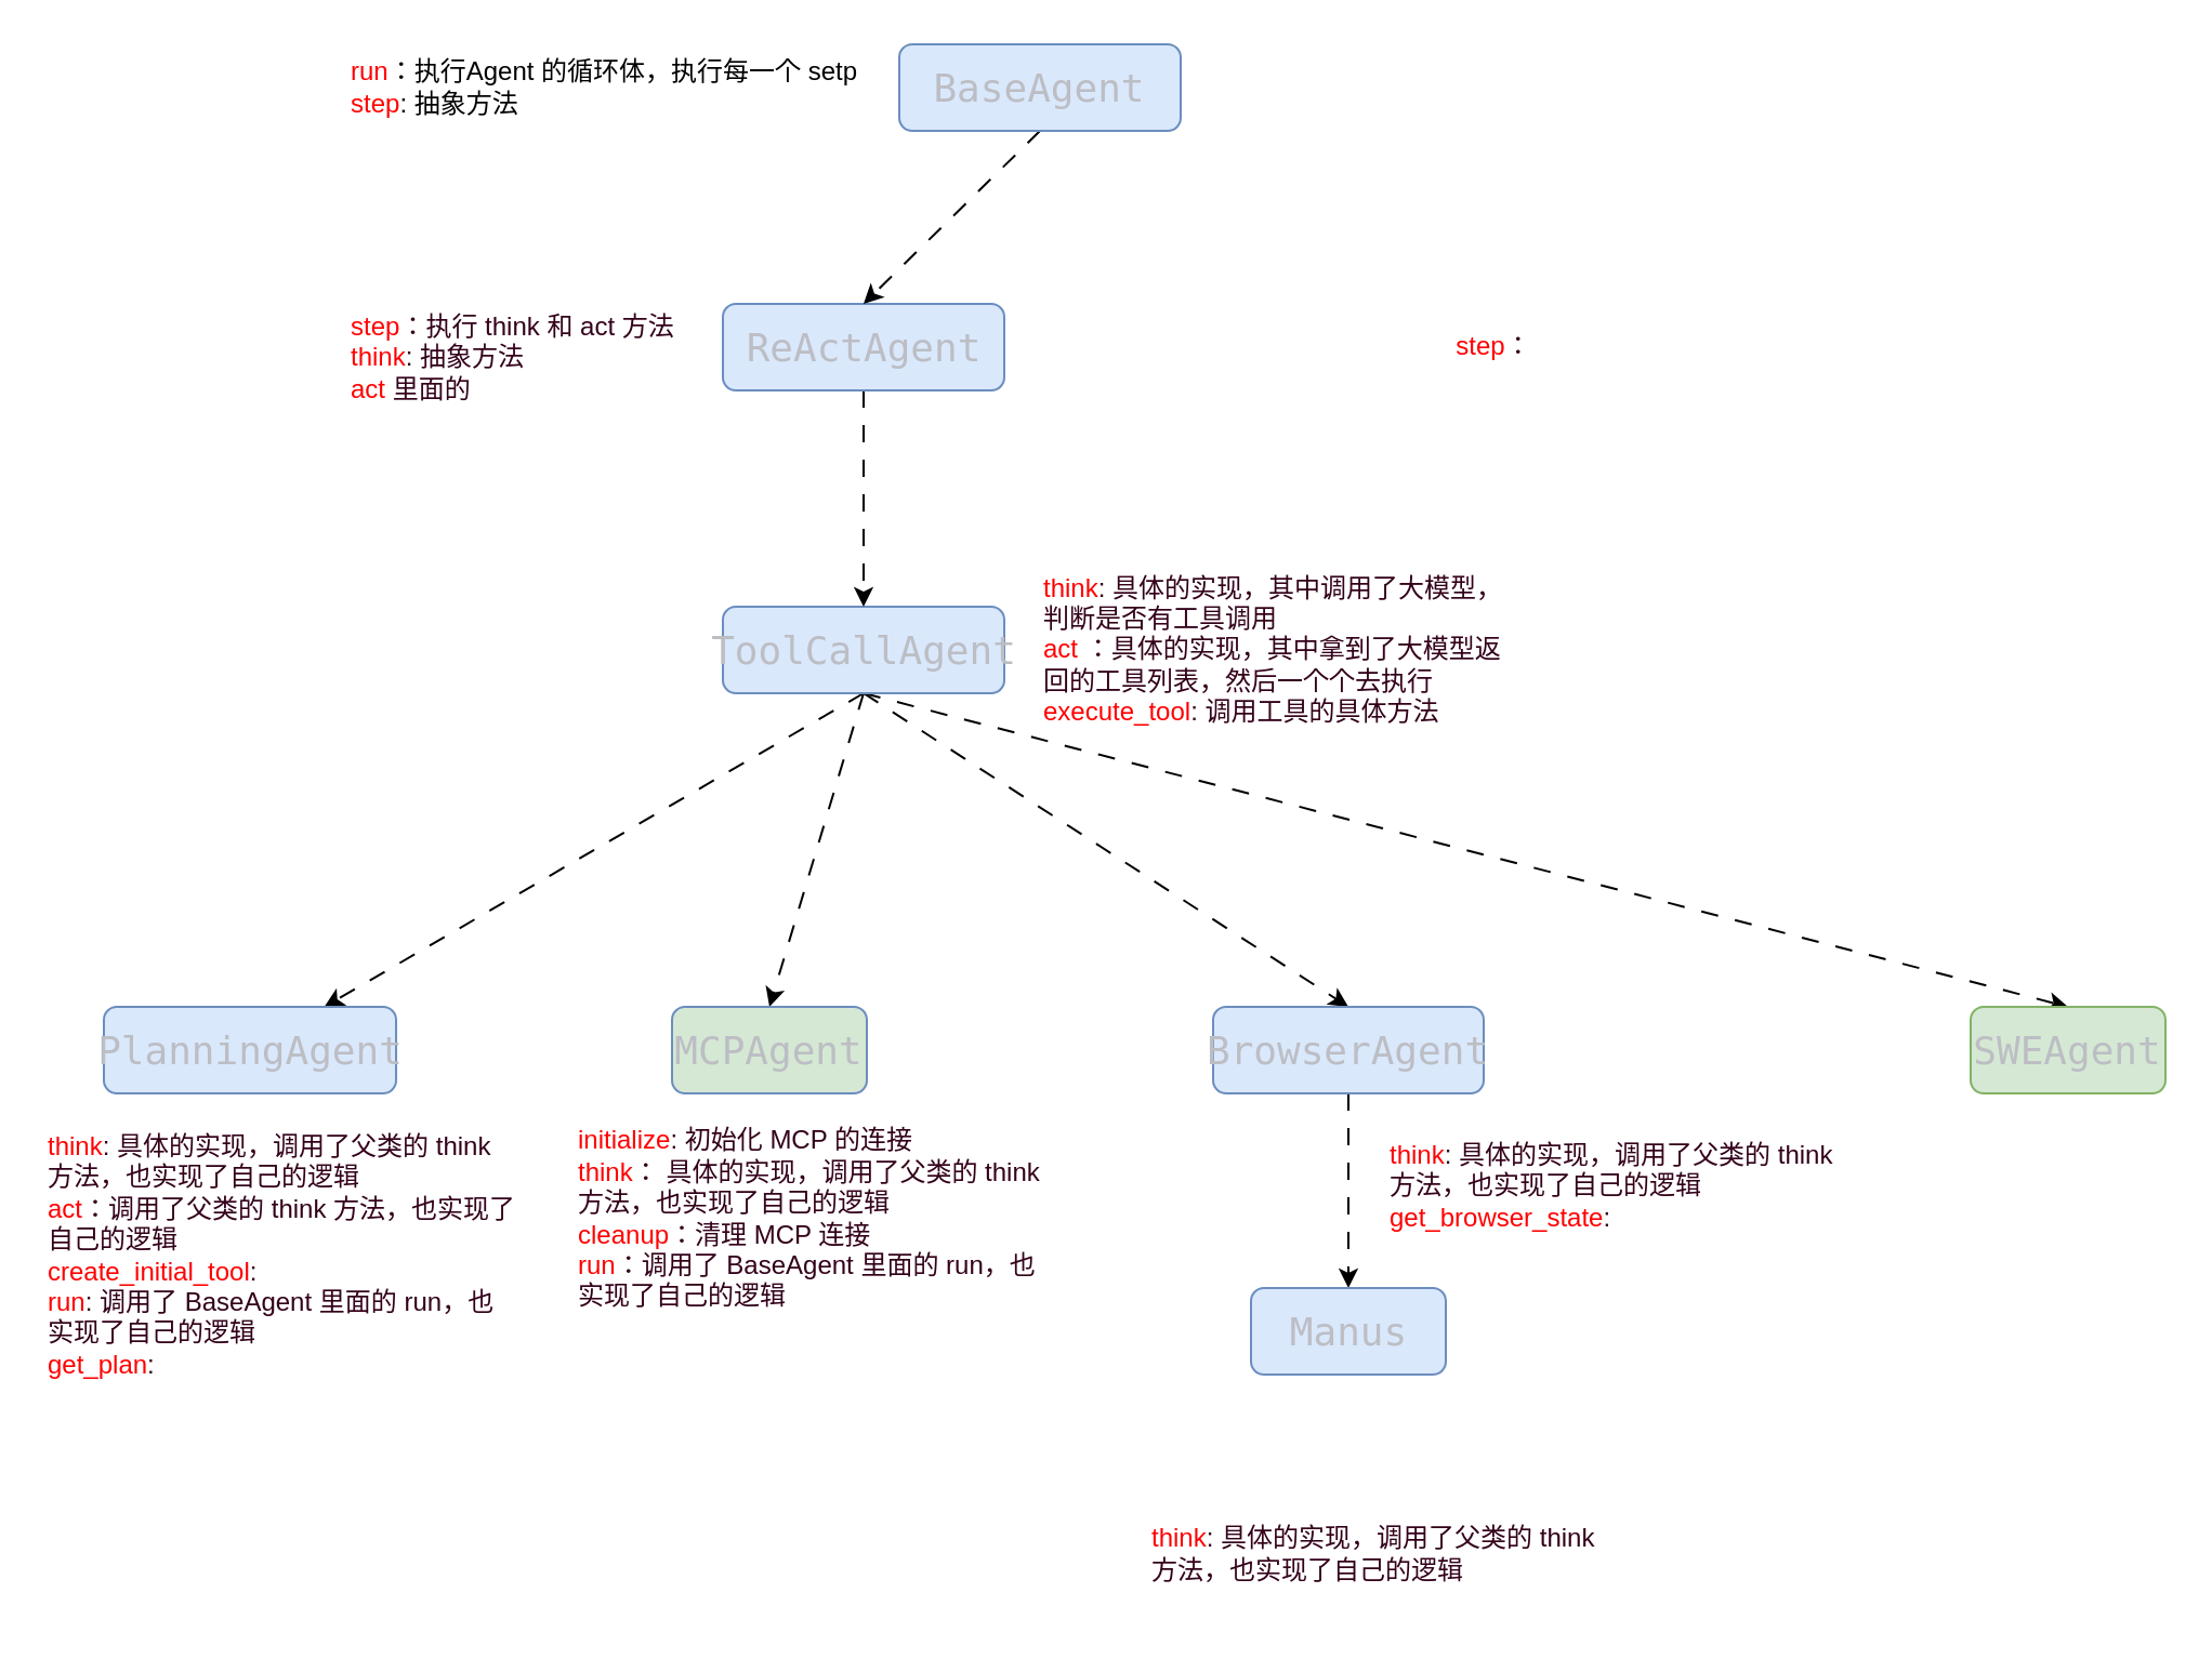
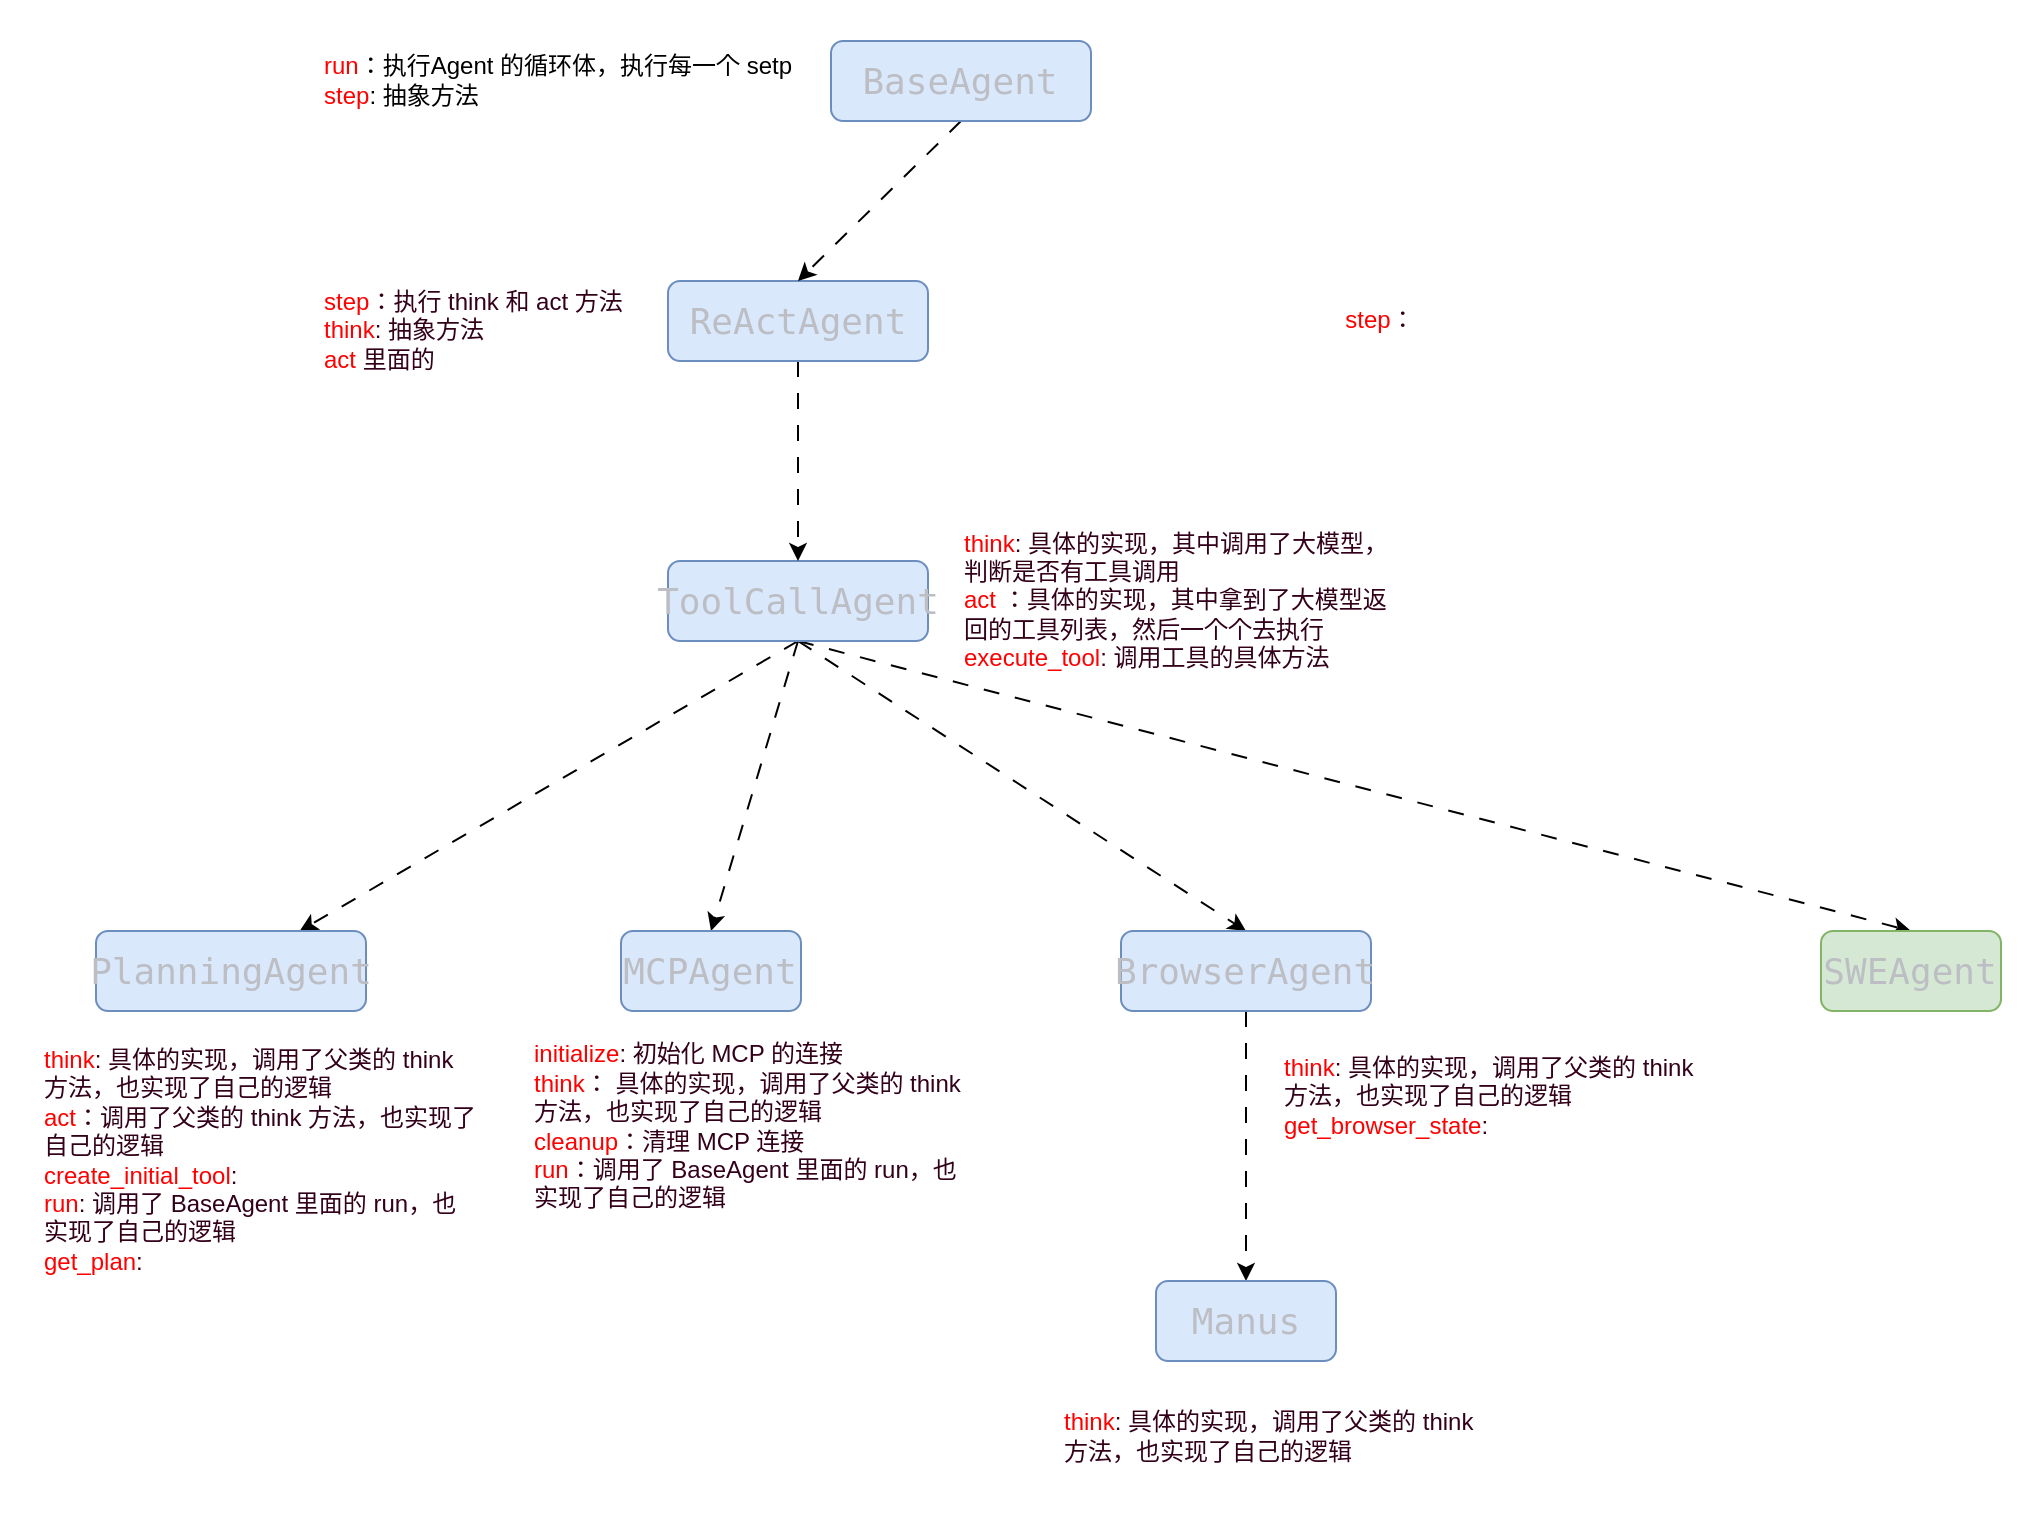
- <mxCell id="7" value="&lt;div style=&quot;color: rgb(188, 190, 196);&quot;&gt;&lt;pre style=&quot;font-family: &amp;quot;霞鹜文楷等宽 GB 屏幕阅读版&amp;quot;, monospace; font-size: 13.5pt;&quot;&gt;&lt;span&gt;MCPAgent&lt;/span&gt;&lt;/pre&gt;&lt;/div&gt;" style="rounded=1;whiteSpace=wrap;html=1;fillColor=#d5e8d4;strokeColor=#6c8ebf;" parent="1" vertex="1"><mxGeometry x="310" y="465" width="90" height="40" as="geometry" /></mxCell>
+ <mxCell id="7" value="&lt;div style=&quot;color: rgb(188, 190, 196);&quot;&gt;&lt;pre style=&quot;font-family: &amp;quot;霞鹜文楷等宽 GB 屏幕阅读版&amp;quot;, monospace; font-size: 13.5pt;&quot;&gt;&lt;span&gt;MCPAgent&lt;/span&gt;&lt;/pre&gt;&lt;/div&gt;" style="rounded=1;whiteSpace=wrap;html=1;fillColor=#dae8fc;strokeColor=#6c8ebf;" parent="1" vertex="1"><mxGeometry x="310" y="465" width="90" height="40" as="geometry" /></mxCell>
- <mxCell id="14" value="&lt;div style=&quot;color: rgb(188, 190, 196);&quot;&gt;&lt;pre style=&quot;font-family: &amp;quot;霞鹜文楷等宽 GB 屏幕阅读版&amp;quot;, monospace; font-size: 13.5pt;&quot;&gt;&lt;div&gt;&lt;pre style=&quot;font-family: &amp;quot;霞鹜文楷等宽 GB 屏幕阅读版&amp;quot;, monospace; font-size: 13.5pt;&quot;&gt;&lt;div style=&quot;&quot;&gt;&lt;pre style=&quot;font-family: &amp;quot;霞鹜文楷等宽 GB 屏幕阅读版&amp;quot;, monospace; font-size: 13.5pt;&quot;&gt;&lt;span&gt;Manus&lt;/span&gt;&lt;/pre&gt;&lt;/div&gt;&lt;/pre&gt;&lt;/div&gt;&lt;/pre&gt;&lt;/div&gt;" style="rounded=1;whiteSpace=wrap;html=1;fillColor=#dae8fc;strokeColor=#6c8ebf;" parent="1" vertex="1"><mxGeometry x="577.5" y="595" width="90" height="40" as="geometry" /></mxCell>
+ <mxCell id="14" value="&lt;div style=&quot;color: rgb(188, 190, 196);&quot;&gt;&lt;pre style=&quot;font-family: &amp;quot;霞鹜文楷等宽 GB 屏幕阅读版&amp;quot;, monospace; font-size: 13.5pt;&quot;&gt;&lt;div&gt;&lt;pre style=&quot;font-family: &amp;quot;霞鹜文楷等宽 GB 屏幕阅读版&amp;quot;, monospace; font-size: 13.5pt;&quot;&gt;&lt;div style=&quot;&quot;&gt;&lt;pre style=&quot;font-family: &amp;quot;霞鹜文楷等宽 GB 屏幕阅读版&amp;quot;, monospace; font-size: 13.5pt;&quot;&gt;&lt;span&gt;Manus&lt;/span&gt;&lt;/pre&gt;&lt;/div&gt;&lt;/pre&gt;&lt;/div&gt;&lt;/pre&gt;&lt;/div&gt;" style="rounded=1;whiteSpace=wrap;html=1;fillColor=#dae8fc;strokeColor=#6c8ebf;" parent="1" vertex="1"><mxGeometry x="577.5" y="640" width="90" height="40" as="geometry" /></mxCell>
